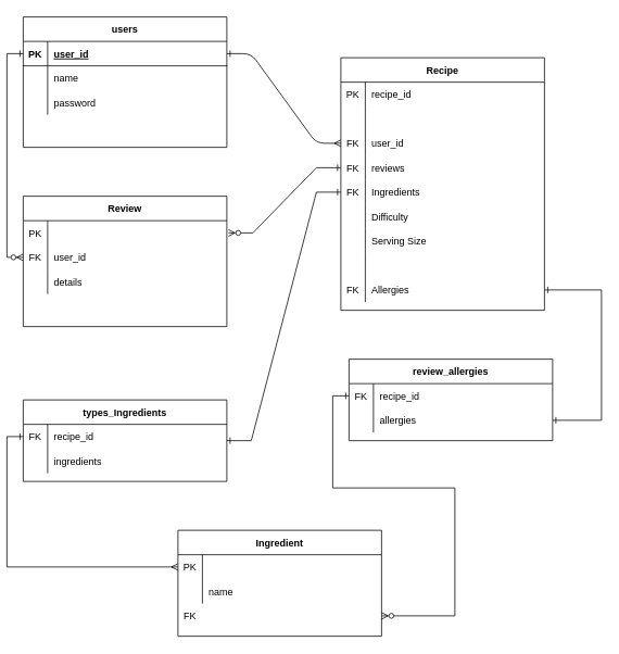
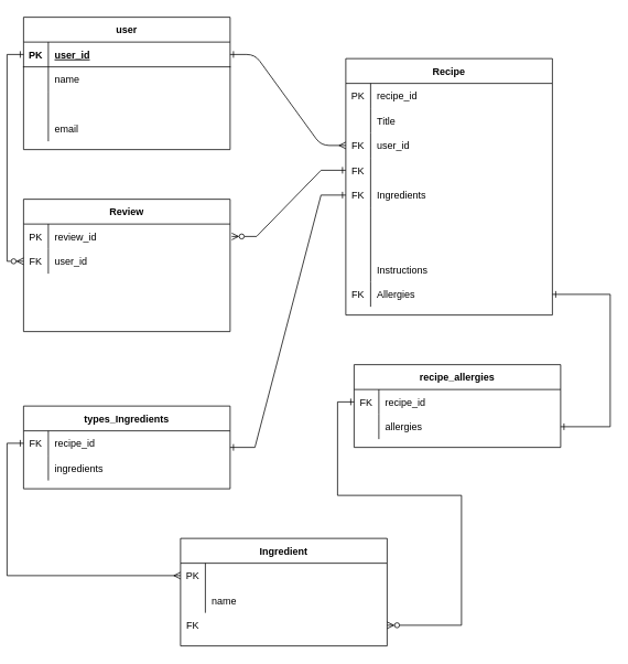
- <mxCell id="31" value="users" style="shape=table;startSize=30;container=1;collapsible=1;childLayout=tableLayout;fixedRows=1;rowLines=0;fontStyle=1;align=center;resizeLast=1;" parent="1" vertex="1"><mxGeometry x="20" y="20" width="250" height="160" as="geometry" /></mxCell>
+ <mxCell id="31" value="user" style="shape=table;startSize=30;container=1;collapsible=1;childLayout=tableLayout;fixedRows=1;rowLines=0;fontStyle=1;align=center;resizeLast=1;" parent="1" vertex="1"><mxGeometry x="20" y="20" width="250" height="160" as="geometry" /></mxCell>
- <mxCell id="40" value="password" style="shape=partialRectangle;overflow=hidden;connectable=0;fillColor=none;top=0;left=0;bottom=0;right=0;align=left;spacingLeft=6;" parent="38" vertex="1"><mxGeometry x="30" width="220" height="30" as="geometry"><mxRectangle width="220" height="30" as="alternateBounds" /></mxGeometry></mxCell>
+ <mxCell id="9" value="Title" style="shape=partialRectangle;overflow=hidden;connectable=0;fillColor=none;top=0;left=0;bottom=0;right=0;align=left;spacingLeft=6;" parent="7" vertex="1"><mxGeometry x="30" width="220" height="30" as="geometry"><mxRectangle width="220" height="30" as="alternateBounds" /></mxGeometry></mxCell>
+ <mxCell id="43" value="email" style="shape=partialRectangle;overflow=hidden;connectable=0;fillColor=none;top=0;left=0;bottom=0;right=0;align=left;spacingLeft=6;" parent="41" vertex="1"><mxGeometry x="30" width="220" height="30" as="geometry"><mxRectangle width="220" height="30" as="alternateBounds" /></mxGeometry></mxCell>
- <mxCell id="15" value="reviews" style="shape=partialRectangle;overflow=hidden;connectable=0;fillColor=none;top=0;left=0;bottom=0;right=0;align=left;spacingLeft=6;" parent="13" vertex="1"><mxGeometry x="30" width="220" height="30" as="geometry"><mxRectangle width="220" height="30" as="alternateBounds" /></mxGeometry></mxCell>
- <mxCell id="21" value="Difficulty" style="shape=partialRectangle;overflow=hidden;connectable=0;fillColor=none;top=0;left=0;bottom=0;right=0;align=left;spacingLeft=6;" parent="19" vertex="1"><mxGeometry x="30" width="220" height="30" as="geometry"><mxRectangle width="220" height="30" as="alternateBounds" /></mxGeometry></mxCell>
+ <mxCell id="48" value="review_id" style="shape=partialRectangle;overflow=hidden;connectable=0;fillColor=none;top=0;left=0;bottom=0;right=0;align=left;spacingLeft=6;" parent="46" vertex="1"><mxGeometry x="30" width="220" height="30" as="geometry"><mxRectangle width="220" height="30" as="alternateBounds" /></mxGeometry></mxCell>
- <mxCell id="24" value="Serving Size" style="shape=partialRectangle;overflow=hidden;connectable=0;fillColor=none;top=0;left=0;bottom=0;right=0;align=left;spacingLeft=6;" parent="22" vertex="1"><mxGeometry x="30" width="220" height="30" as="geometry"><mxRectangle width="220" height="30" as="alternateBounds" /></mxGeometry></mxCell>
+ <mxCell id="27" value="Instructions" style="shape=partialRectangle;overflow=hidden;connectable=0;fillColor=none;top=0;left=0;bottom=0;right=0;align=left;spacingLeft=6;" parent="25" vertex="1"><mxGeometry x="30" width="220" height="30" as="geometry"><mxRectangle width="220" height="30" as="alternateBounds" /></mxGeometry></mxCell>
- <mxCell id="54" value="details" style="shape=partialRectangle;overflow=hidden;connectable=0;fillColor=none;top=0;left=0;bottom=0;right=0;align=left;spacingLeft=6;" parent="52" vertex="1"><mxGeometry x="30" width="220" height="30" as="geometry"><mxRectangle width="220" height="30" as="alternateBounds" /></mxGeometry></mxCell>
- <mxCell id="59" value="review_allergies" style="shape=table;startSize=30;container=1;collapsible=1;childLayout=tableLayout;fixedRows=1;rowLines=0;fontStyle=1;align=center;resizeLast=1;" parent="1" vertex="1"><mxGeometry x="420" y="440" width="250" height="100" as="geometry" /></mxCell>
+ <mxCell id="59" value="recipe_allergies" style="shape=table;startSize=30;container=1;collapsible=1;childLayout=tableLayout;fixedRows=1;rowLines=0;fontStyle=1;align=center;resizeLast=1;" parent="1" vertex="1"><mxGeometry x="420" y="440" width="250" height="100" as="geometry" /></mxCell>
